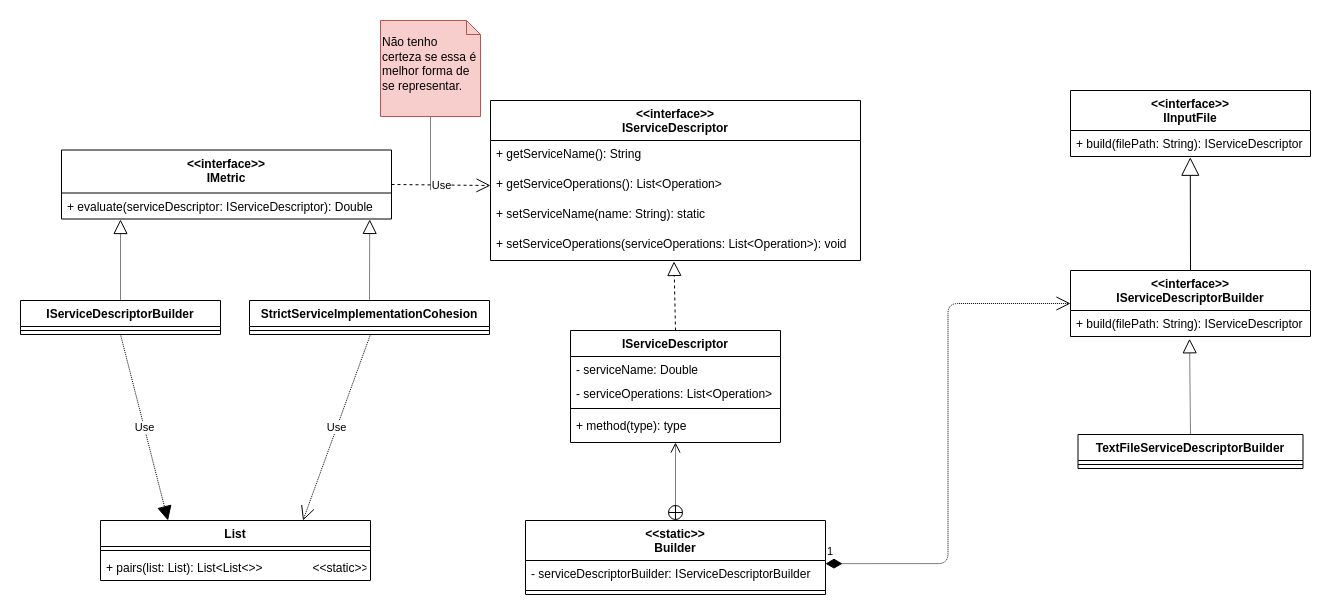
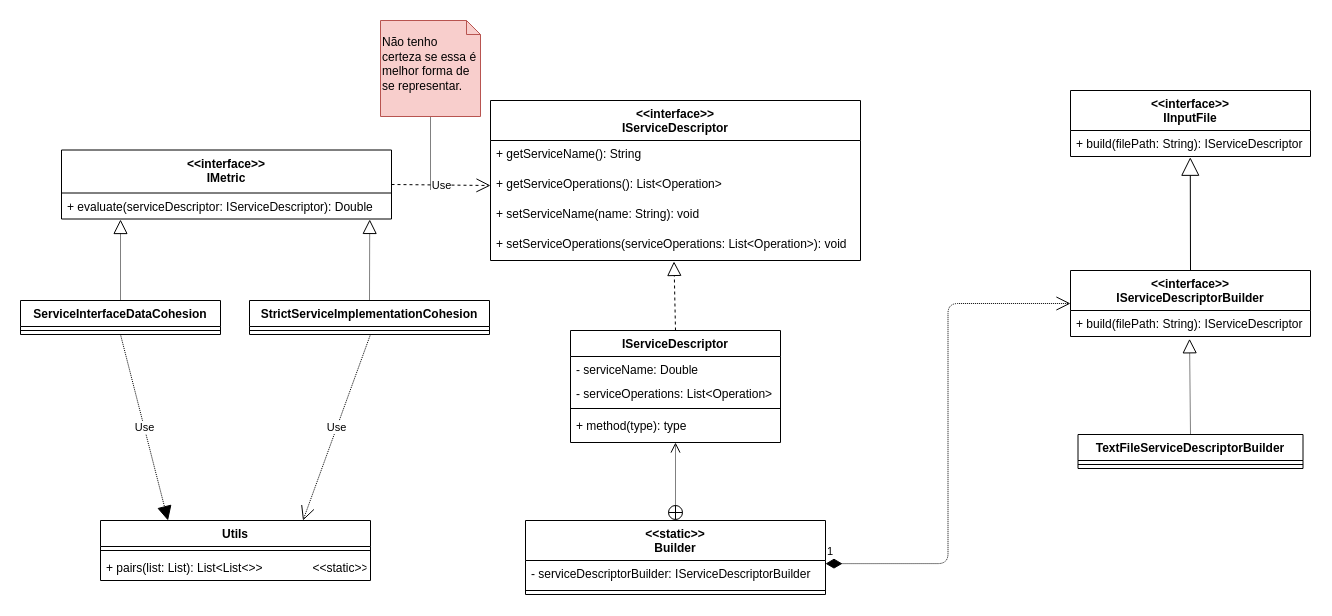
- <mxCell id="5" value="+ setServiceName(name: String): static" style="text;strokeColor=none;fillColor=none;align=left;verticalAlign=top;spacingLeft=4;spacingRight=4;overflow=hidden;rotatable=0;points=[[0,0.5],[1,0.5]];portConstraint=eastwest;" vertex="1" parent="2"><mxGeometry y="100" width="370" height="30" as="geometry" /></mxCell>
+ <mxCell id="5" value="+ setServiceName(name: String): void" style="text;strokeColor=none;fillColor=none;align=left;verticalAlign=top;spacingLeft=4;spacingRight=4;overflow=hidden;rotatable=0;points=[[0,0.5],[1,0.5]];portConstraint=eastwest;" vertex="1" parent="2"><mxGeometry y="100" width="370" height="30" as="geometry" /></mxCell>
- <mxCell id="19" value="IServiceDescriptorBuilder" style="swimlane;fontStyle=1;align=center;verticalAlign=top;childLayout=stackLayout;horizontal=1;startSize=26;horizontalStack=0;resizeParent=1;resizeParentMax=0;resizeLast=0;collapsible=1;marginBottom=0;" vertex="1" parent="1"><mxGeometry x="20" y="300" width="200" height="34" as="geometry" /></mxCell>
+ <mxCell id="19" value="ServiceInterfaceDataCohesion" style="swimlane;fontStyle=1;align=center;verticalAlign=top;childLayout=stackLayout;horizontal=1;startSize=26;horizontalStack=0;resizeParent=1;resizeParentMax=0;resizeLast=0;collapsible=1;marginBottom=0;" vertex="1" parent="1"><mxGeometry x="20" y="300" width="200" height="34" as="geometry" /></mxCell>
- <mxCell id="37" value="List" style="swimlane;fontStyle=1;align=center;verticalAlign=top;childLayout=stackLayout;horizontal=1;startSize=26;horizontalStack=0;resizeParent=1;resizeParentMax=0;resizeLast=0;collapsible=1;marginBottom=0;" vertex="1" parent="1"><mxGeometry x="100" y="520" width="270" height="60" as="geometry" /></mxCell>
+ <mxCell id="37" value="Utils" style="swimlane;fontStyle=1;align=center;verticalAlign=top;childLayout=stackLayout;horizontal=1;startSize=26;horizontalStack=0;resizeParent=1;resizeParentMax=0;resizeLast=0;collapsible=1;marginBottom=0;" vertex="1" parent="1"><mxGeometry x="100" y="520" width="270" height="60" as="geometry" /></mxCell>
